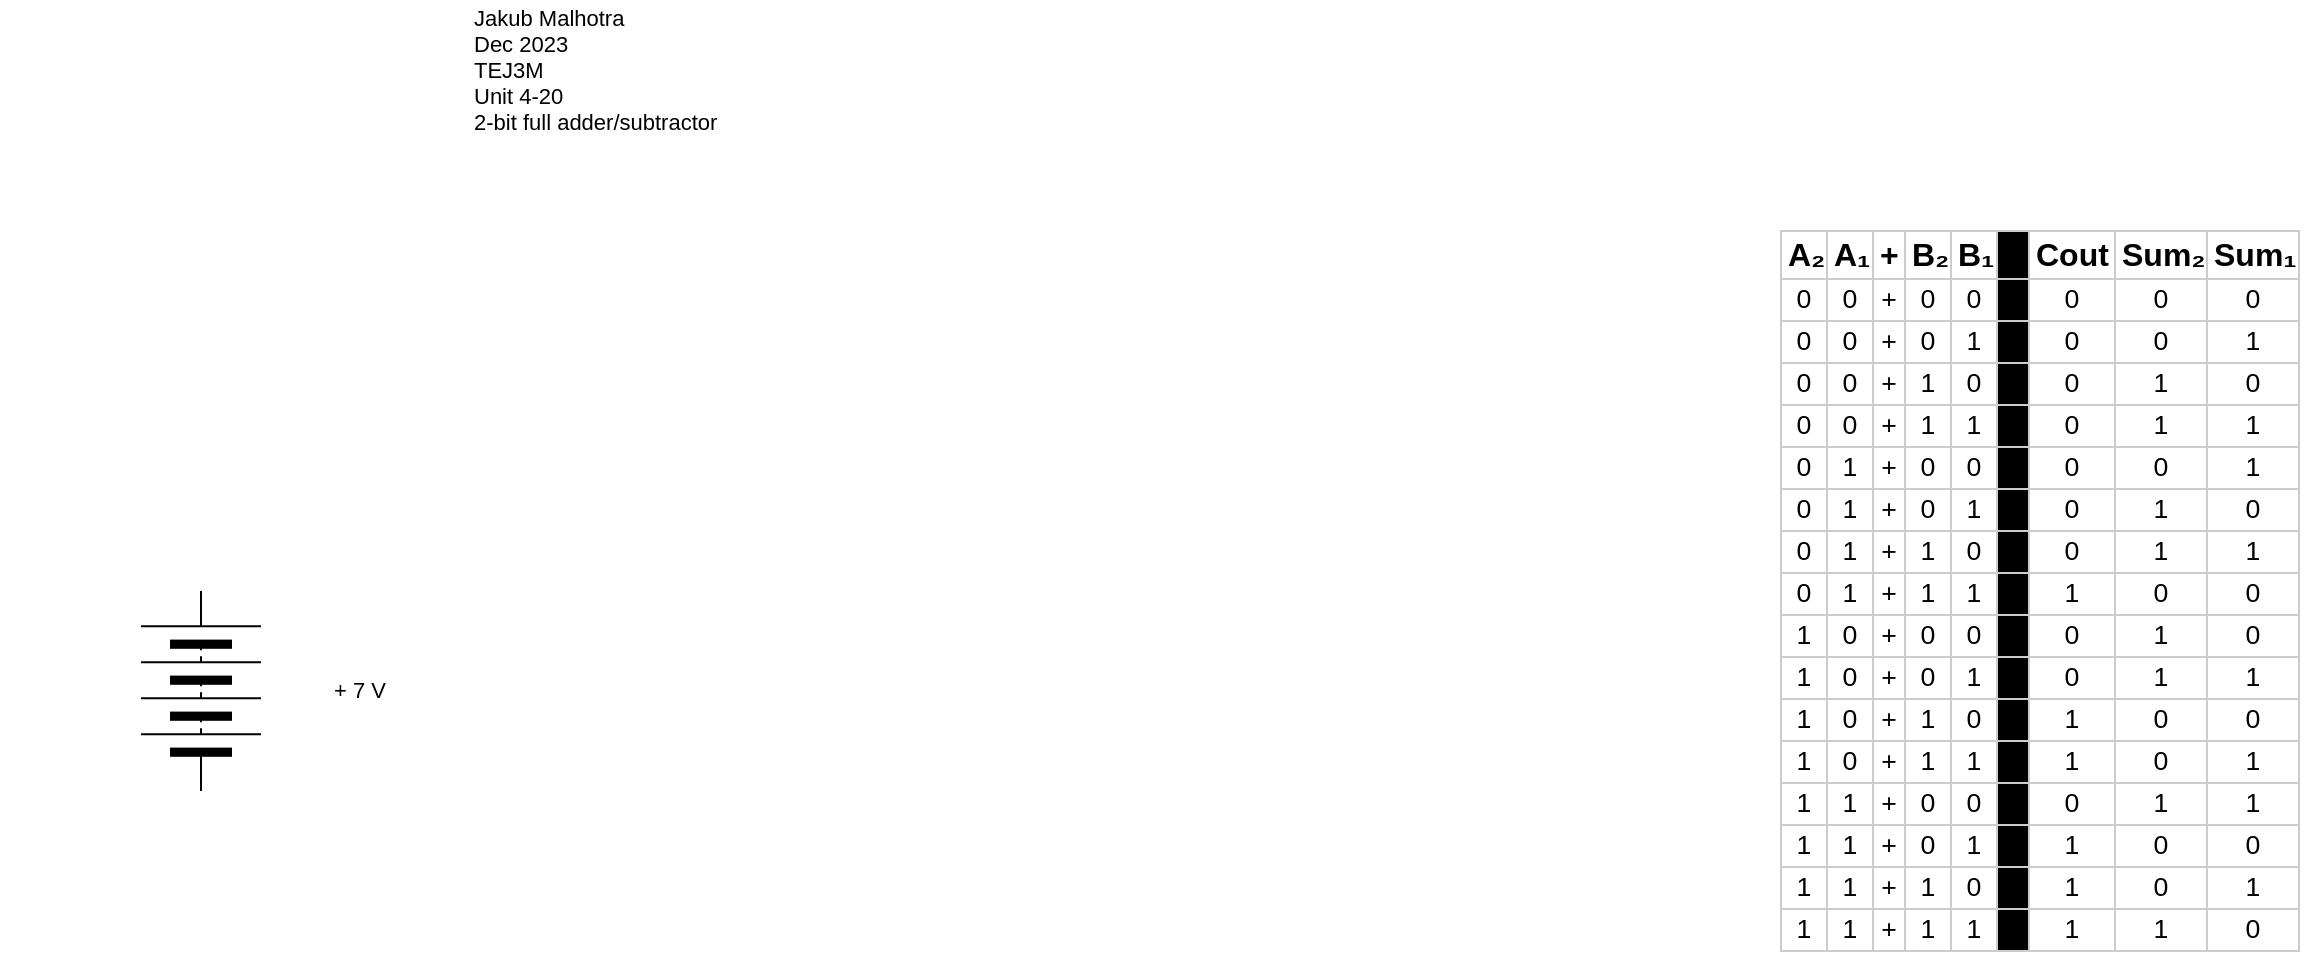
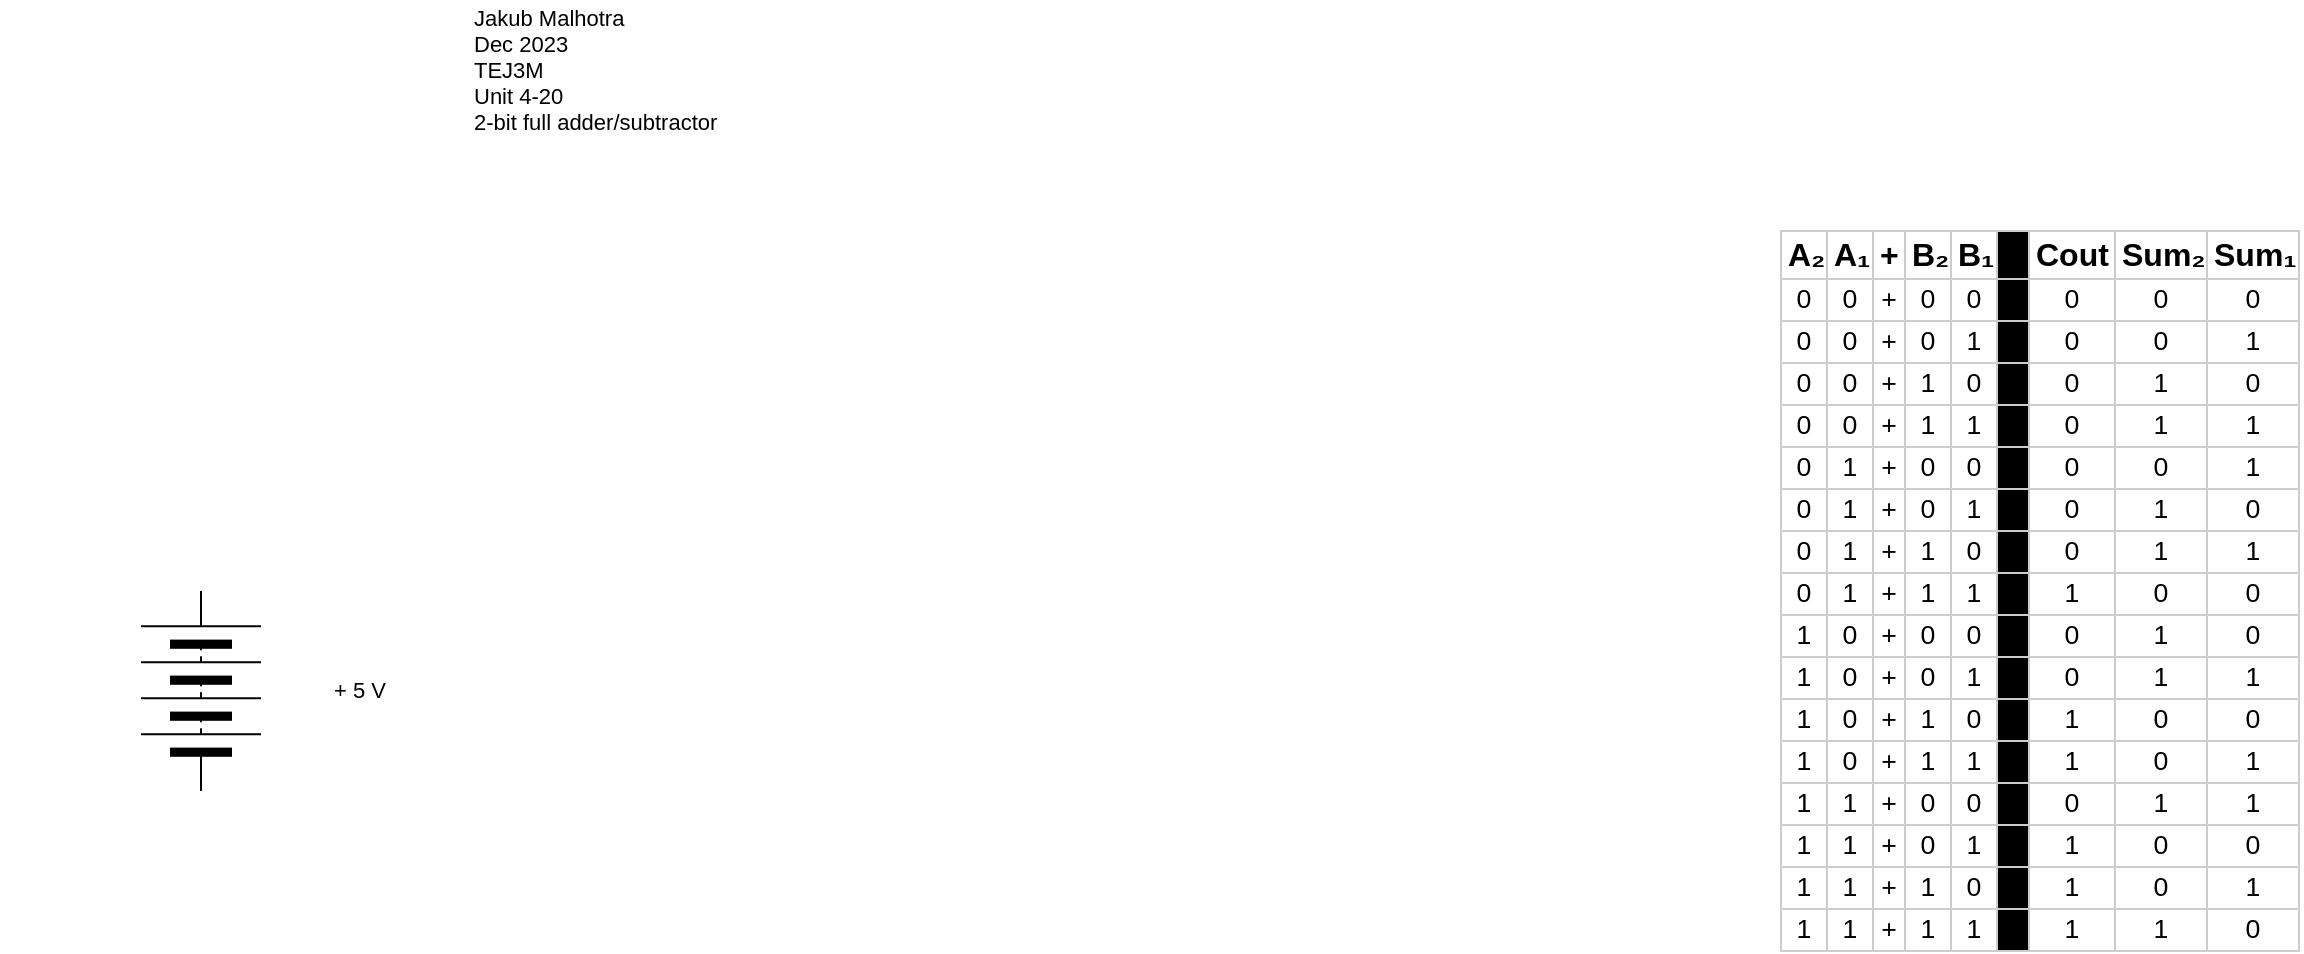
- <mxCell id="4" value="+ 7 V" style="text;strokeColor=none;align=center;fillColor=none;html=1;verticalAlign=middle;whiteSpace=wrap;rounded=0;fontFamily=Helvetica;fontSize=11;fontColor=default;" parent="1" vertex="1"><mxGeometry x="150" y="330" width="60" height="30" as="geometry" /></mxCell>
+ <mxCell id="4" value="+ 5 V" style="text;strokeColor=none;align=center;fillColor=none;html=1;verticalAlign=middle;whiteSpace=wrap;rounded=0;fontFamily=Helvetica;fontSize=11;fontColor=default;" parent="1" vertex="1"><mxGeometry x="150" y="330" width="60" height="30" as="geometry" /></mxCell>
